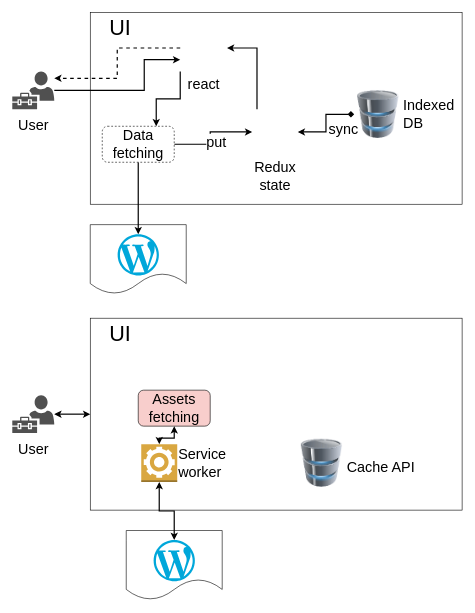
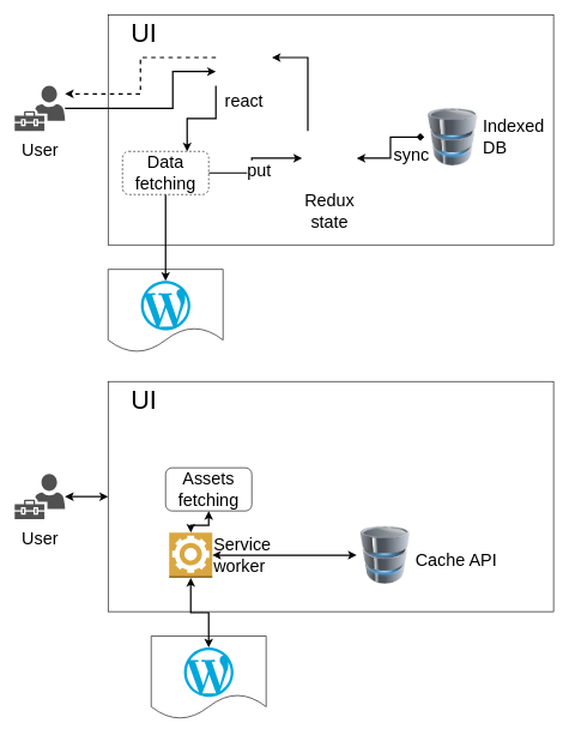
- <mxCell id="28" value="&lt;font style=&quot;font-size: 24px;&quot;&gt;Assets fetching&lt;/font&gt;" style="rounded=1;whiteSpace=wrap;html=1;fillColor=#f8cecc;" vertex="1" parent="1"><mxGeometry x="230" y="650" width="120" height="60" as="geometry" /></mxCell>
+ <mxCell id="28" value="&lt;font style=&quot;font-size: 24px;&quot;&gt;Assets fetching&lt;/font&gt;" style="rounded=1;whiteSpace=wrap;html=1;" vertex="1" parent="1"><mxGeometry x="230" y="650" width="120" height="60" as="geometry" /></mxCell>
+ <mxCell id="26" style="edgeStyle=orthogonalEdgeStyle;rounded=0;orthogonalLoop=1;jettySize=auto;html=1;fontSize=24;startArrow=classic;startFill=1;strokeWidth=2;exitX=1;exitY=0.5;exitDx=0;exitDy=0;entryX=0;entryY=0.5;entryDx=0;entryDy=0;exitPerimeter=0;" edge="1" parent="1" source="30" target="22"><mxGeometry relative="1" as="geometry"><mxPoint x="420" y="729.5" as="targetPoint" /><Array as="points"><mxPoint x="410" y="772" /><mxPoint x="410" y="772" /></Array></mxGeometry></mxCell>
